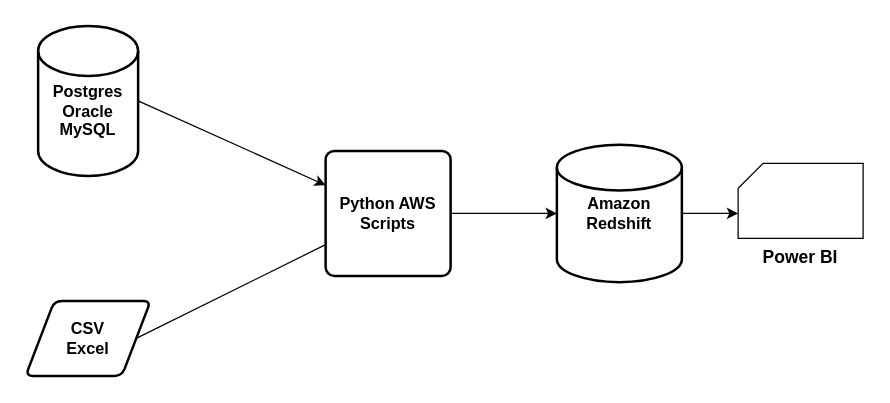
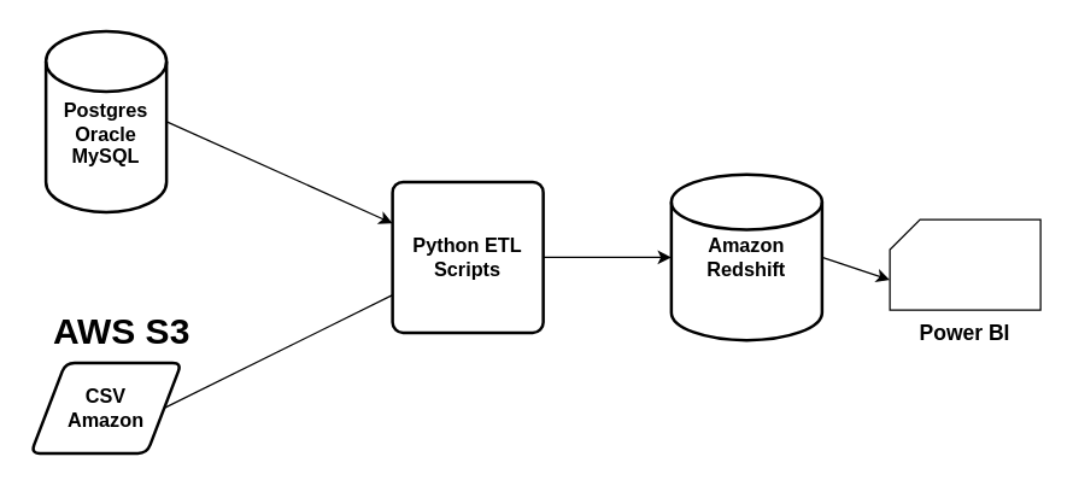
- <mxCell id="6" value="&lt;b&gt;&lt;font style=&quot;font-size: 14px&quot;&gt;Power BI&lt;/font&gt;&lt;/b&gt;" style="verticalLabelPosition=bottom;verticalAlign=top;html=1;shape=card;whiteSpace=wrap;size=20;arcSize=12;" vertex="1" parent="1"><mxGeometry x="590" y="130" width="100" height="60" as="geometry" /></mxCell>
+ <mxCell id="6" value="&lt;b&gt;&lt;font style=&quot;font-size: 14px&quot;&gt;Power BI&lt;/font&gt;&lt;/b&gt;" style="verticalLabelPosition=bottom;verticalAlign=top;html=1;shape=card;whiteSpace=wrap;size=20;arcSize=12;" vertex="1" parent="1"><mxGeometry x="590" y="145" width="100" height="60" as="geometry" /></mxCell>
- <mxCell id="3" value="&lt;b&gt;&lt;font style=&quot;font-size: 13px&quot;&gt;Python AWS Scripts&lt;/font&gt;&lt;/b&gt;" style="rounded=1;whiteSpace=wrap;html=1;absoluteArcSize=1;arcSize=14;strokeWidth=2;" vertex="1" parent="1"><mxGeometry x="260" y="120" width="100" height="100" as="geometry" /></mxCell>
+ <mxCell id="3" value="&lt;b&gt;&lt;font style=&quot;font-size: 13px&quot;&gt;Python ETL Scripts&lt;/font&gt;&lt;/b&gt;" style="rounded=1;whiteSpace=wrap;html=1;absoluteArcSize=1;arcSize=14;strokeWidth=2;" vertex="1" parent="1"><mxGeometry x="260" y="120" width="100" height="100" as="geometry" /></mxCell>
+ <mxCell id="9" value="AWS S3" style="text;strokeColor=none;fillColor=none;html=1;fontSize=24;fontStyle=1;verticalAlign=middle;align=center;" vertex="1" parent="1"><mxGeometry x="40" y="210" width="80" height="20" as="geometry" /></mxCell>
- <mxCell id="4" value="&lt;b style=&quot;font-size: 13px&quot;&gt;CSV&lt;br&gt;Excel&lt;/b&gt;" style="shape=parallelogram;html=1;strokeWidth=2;perimeter=parallelogramPerimeter;whiteSpace=wrap;rounded=1;arcSize=12;size=0.23;" vertex="1" parent="1"><mxGeometry x="20" y="240" width="100" height="60" as="geometry" /></mxCell>
+ <mxCell id="4" value="&lt;b style=&quot;font-size: 13px&quot;&gt;CSV&lt;br&gt;Amazon&lt;/b&gt;" style="shape=parallelogram;html=1;strokeWidth=2;perimeter=parallelogramPerimeter;whiteSpace=wrap;rounded=1;arcSize=12;size=0.23;" vertex="1" parent="1"><mxGeometry x="20" y="240" width="100" height="60" as="geometry" /></mxCell>
